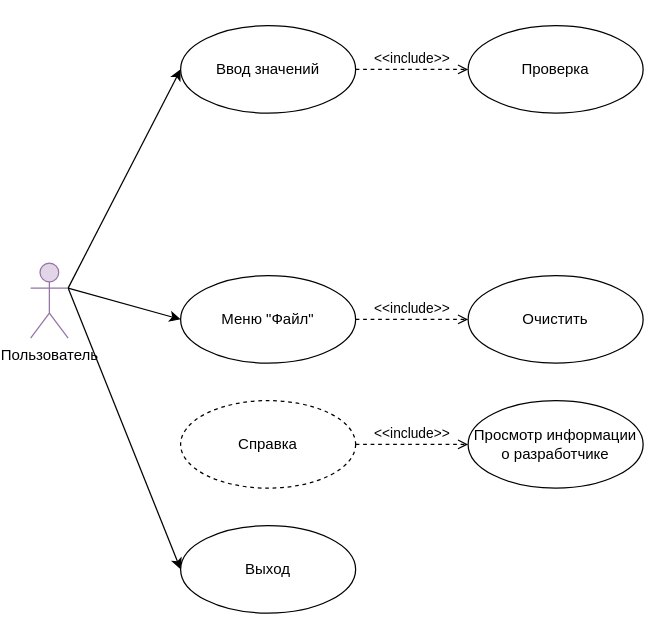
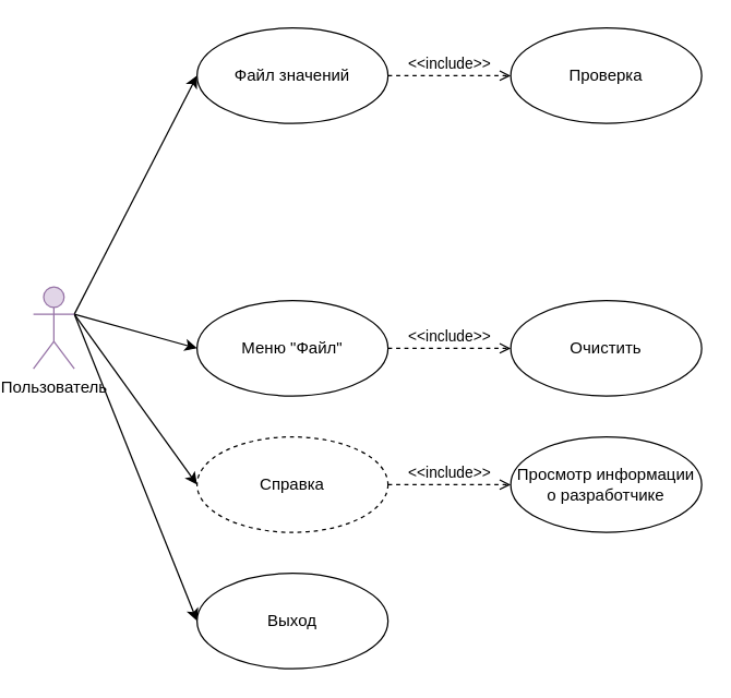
- <mxCell id="9" value="Ввод значений" style="ellipse;whiteSpace=wrap;html=1;" parent="1" vertex="1"><mxGeometry x="140" width="140" height="70" as="geometry" y="20" /></mxCell>
+ <mxCell id="9" value="Файл значений" style="ellipse;whiteSpace=wrap;html=1;" parent="1" vertex="1"><mxGeometry x="140" width="140" height="70" as="geometry" y="20" /></mxCell>
+ <mxCell id="3" style="rounded=0;orthogonalLoop=1;jettySize=auto;html=1;entryX=0;entryY=0.5;entryDx=0;entryDy=0;exitX=1;exitY=0.333;exitDx=0;exitDy=0;exitPerimeter=0;" parent="1" source="6" target="7" edge="1"><mxGeometry relative="1" as="geometry" /></mxCell>
